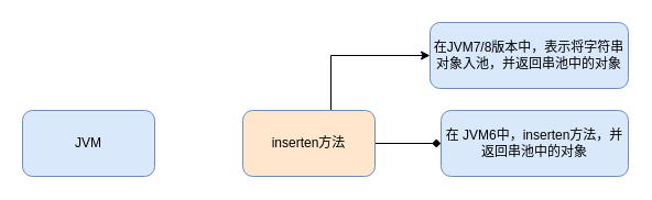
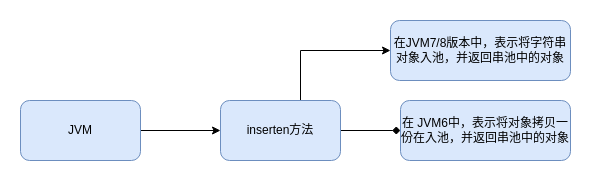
+ <mxCell id="2" value="" style="edgeStyle=orthogonalEdgeStyle;rounded=0;orthogonalLoop=1;jettySize=auto;html=1;" edge="1" parent="1" source="3" target="6"><mxGeometry relative="1" as="geometry" /></mxCell>
- <mxCell id="6" value="inserten方法" style="whiteSpace=wrap;html=1;rounded=1;strokeColor=#6c8ebf;fillColor=#ffe6cc;" vertex="1" parent="1"><mxGeometry x="220" y="100" width="120" height="60" as="geometry" /></mxCell>
+ <mxCell id="6" value="inserten方法" style="whiteSpace=wrap;html=1;rounded=1;strokeColor=#6c8ebf;fillColor=#dae8fc;" vertex="1" parent="1"><mxGeometry x="220" y="100" width="120" height="60" as="geometry" /></mxCell>
- <mxCell id="8" value="在 JVM6中，inserten方法，并返回串池中的对象" style="whiteSpace=wrap;html=1;rounded=1;strokeColor=#6c8ebf;fillColor=#dae8fc;" vertex="1" parent="1"><mxGeometry x="400" y="100" width="170" height="60" as="geometry" /></mxCell>
+ <mxCell id="8" value="在 JVM6中，表示将对象拷贝一份在入池，并返回串池中的对象" style="whiteSpace=wrap;html=1;rounded=1;strokeColor=#6c8ebf;fillColor=#dae8fc;" vertex="1" parent="1"><mxGeometry x="400" y="100" width="170" height="60" as="geometry" /></mxCell>
